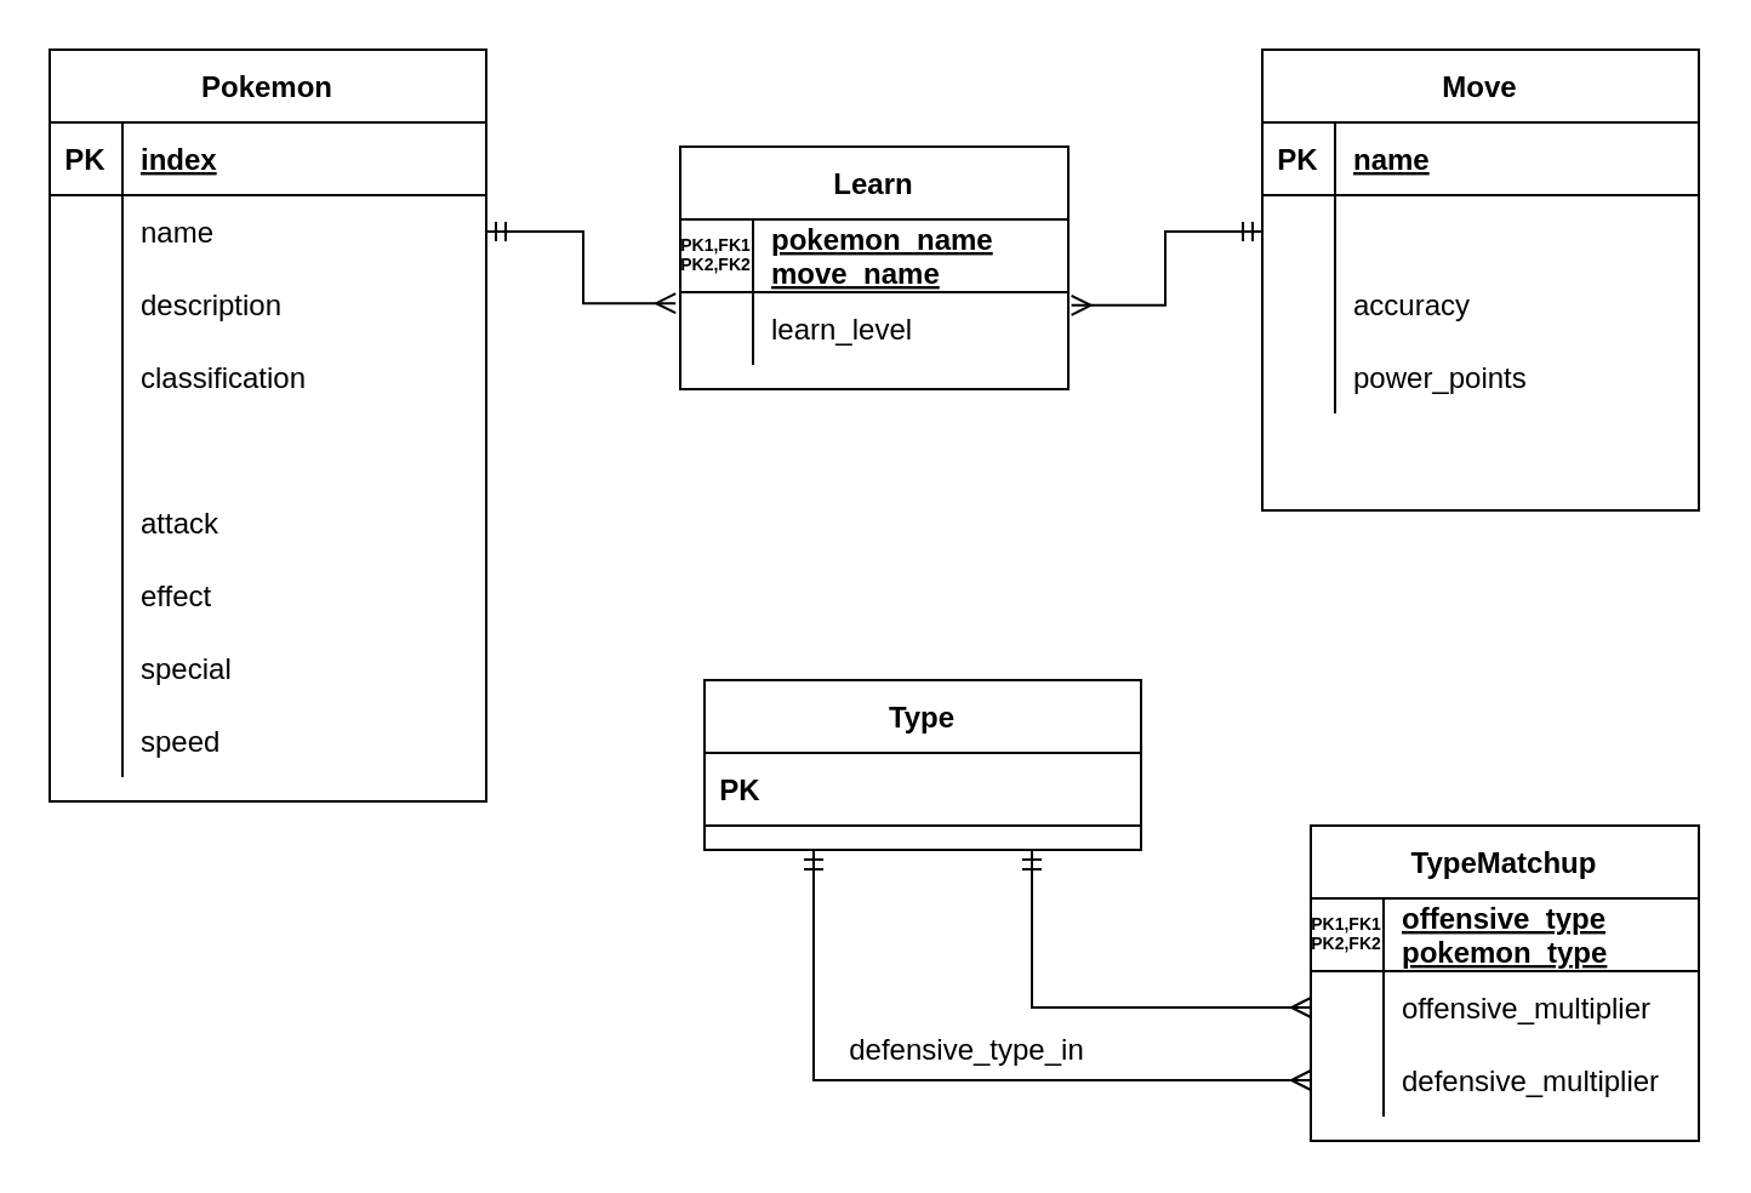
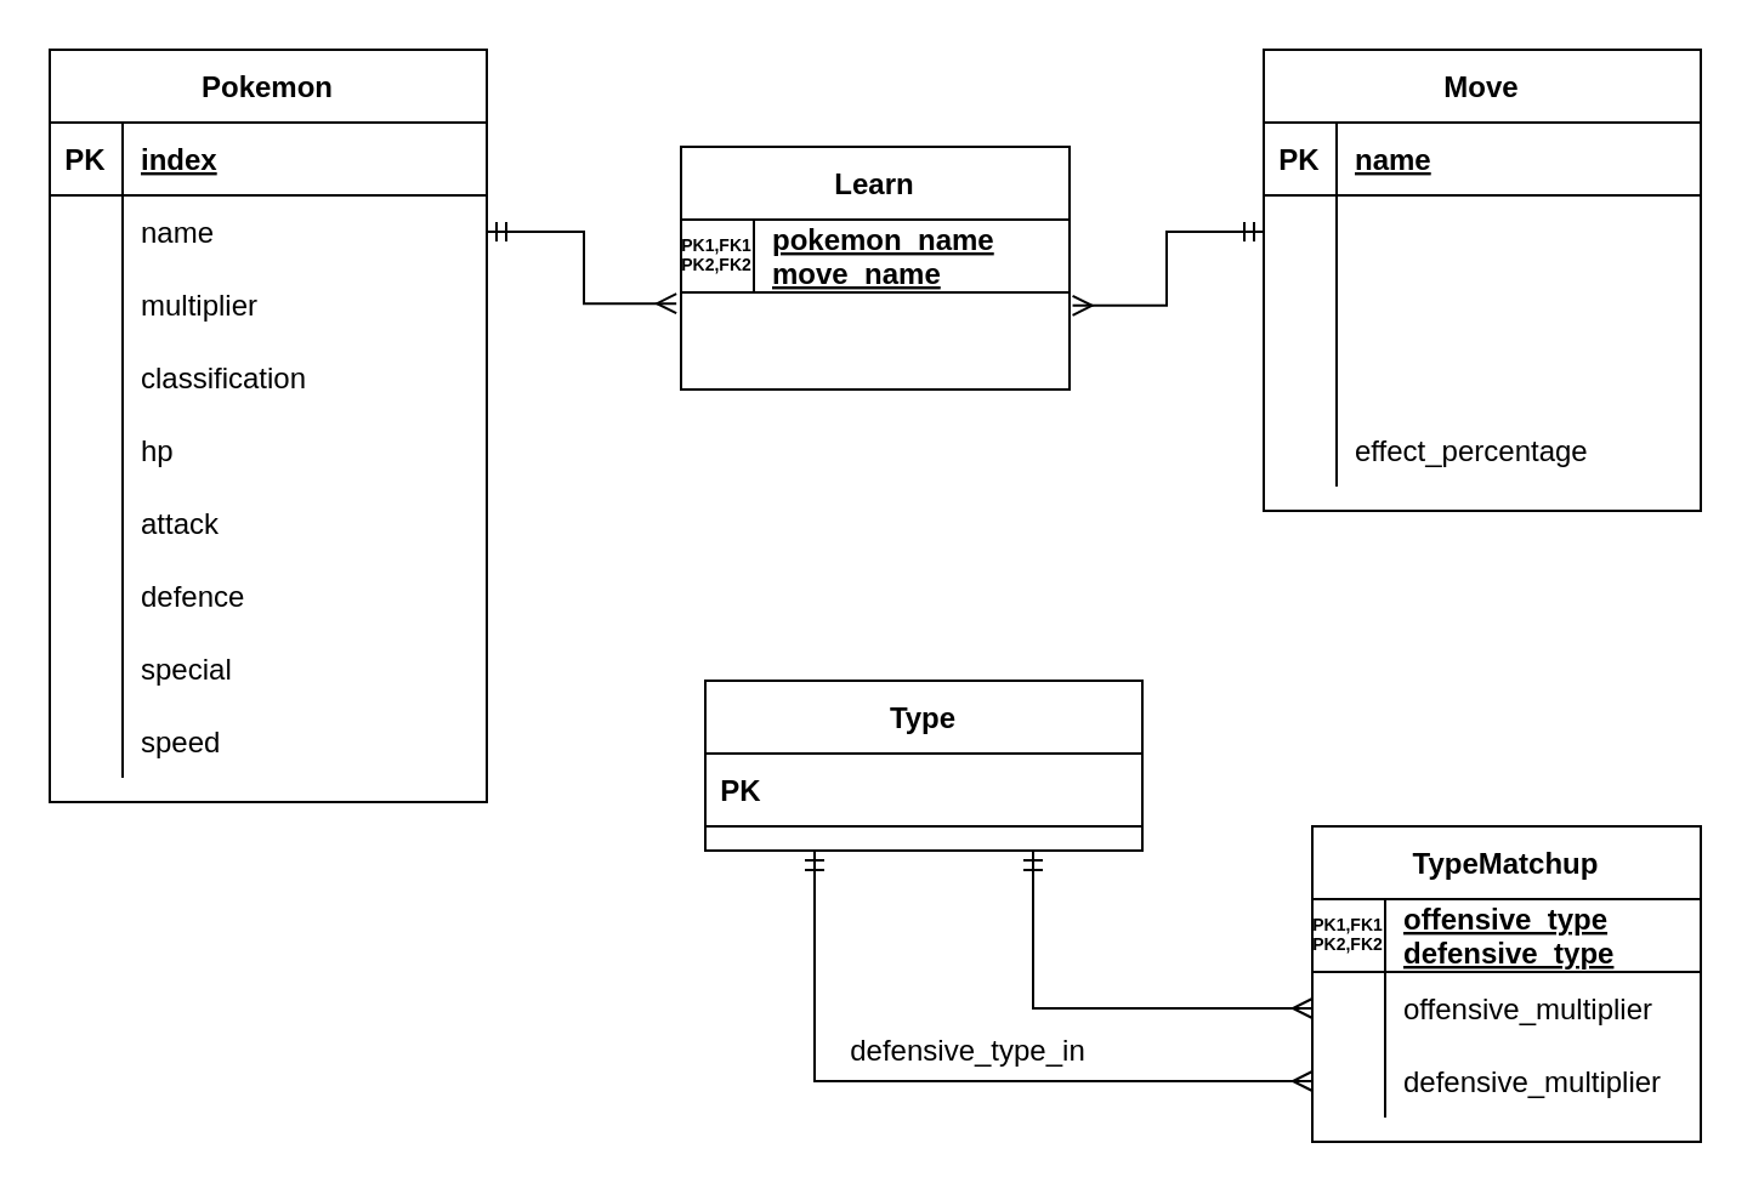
- <mxCell id="38" value="accuracy" style="shape=partialRectangle;connectable=0;fillColor=none;top=0;left=0;bottom=0;right=0;align=left;spacingLeft=6;overflow=hidden;" parent="36" vertex="1"><mxGeometry x="30" width="150" height="30" as="geometry"><mxRectangle width="150" height="30" as="alternateBounds" /></mxGeometry></mxCell>
- <mxCell id="11" value="description" style="shape=partialRectangle;connectable=0;fillColor=none;top=0;left=0;bottom=0;right=0;align=left;spacingLeft=6;overflow=hidden;" parent="9" vertex="1"><mxGeometry x="30" width="150" height="30" as="geometry"><mxRectangle width="150" height="30" as="alternateBounds" /></mxGeometry></mxCell>
+ <mxCell id="11" value="multiplier" style="shape=partialRectangle;connectable=0;fillColor=none;top=0;left=0;bottom=0;right=0;align=left;spacingLeft=6;overflow=hidden;" parent="9" vertex="1"><mxGeometry x="30" width="150" height="30" as="geometry"><mxRectangle width="150" height="30" as="alternateBounds" /></mxGeometry></mxCell>
- <mxCell id="51" value="learn_level" style="shape=partialRectangle;connectable=0;fillColor=none;top=0;left=0;bottom=0;right=0;align=left;spacingLeft=6;overflow=hidden;" parent="49" vertex="1"><mxGeometry x="30" width="130" height="30" as="geometry"><mxRectangle width="130" height="30" as="alternateBounds" /></mxGeometry></mxCell>
- <mxCell id="41" value="power_points" style="shape=partialRectangle;connectable=0;fillColor=none;top=0;left=0;bottom=0;right=0;align=left;spacingLeft=6;overflow=hidden;" parent="39" vertex="1"><mxGeometry x="30" width="150" height="30" as="geometry"><mxRectangle width="150" height="30" as="alternateBounds" /></mxGeometry></mxCell>
+ <mxCell id="17" value="hp" style="shape=partialRectangle;connectable=0;fillColor=none;top=0;left=0;bottom=0;right=0;align=left;spacingLeft=6;overflow=hidden;" vertex="1" parent="15"><mxGeometry x="30" width="150" height="30" as="geometry"><mxRectangle width="150" height="30" as="alternateBounds" /></mxGeometry></mxCell>
+ <mxCell id="44" value="effect_percentage" style="shape=partialRectangle;connectable=0;fillColor=none;top=0;left=0;bottom=0;right=0;align=left;spacingLeft=6;overflow=hidden;" parent="42" vertex="1"><mxGeometry x="30" width="150" height="30" as="geometry"><mxRectangle width="150" height="30" as="alternateBounds" /></mxGeometry></mxCell>
- <mxCell id="23" value="effect" style="shape=partialRectangle;connectable=0;fillColor=none;top=0;left=0;bottom=0;right=0;align=left;spacingLeft=6;overflow=hidden;" vertex="1" parent="21"><mxGeometry x="30" width="150" height="30" as="geometry"><mxRectangle width="150" height="30" as="alternateBounds" /></mxGeometry></mxCell>
+ <mxCell id="23" value="defence" style="shape=partialRectangle;connectable=0;fillColor=none;top=0;left=0;bottom=0;right=0;align=left;spacingLeft=6;overflow=hidden;" vertex="1" parent="21"><mxGeometry x="30" width="150" height="30" as="geometry"><mxRectangle width="150" height="30" as="alternateBounds" /></mxGeometry></mxCell>
- <mxCell id="60" value="offensive_type&#10;pokemon_type" style="shape=partialRectangle;connectable=0;fillColor=none;top=0;left=0;bottom=0;right=0;align=left;spacingLeft=6;fontStyle=5;overflow=hidden;" vertex="1" parent="58"><mxGeometry x="30" width="130" height="30" as="geometry"><mxRectangle width="130" height="30" as="alternateBounds" /></mxGeometry></mxCell>
+ <mxCell id="60" value="offensive_type&#10;defensive_type" style="shape=partialRectangle;connectable=0;fillColor=none;top=0;left=0;bottom=0;right=0;align=left;spacingLeft=6;fontStyle=5;overflow=hidden;" vertex="1" parent="58"><mxGeometry x="30" width="130" height="30" as="geometry"><mxRectangle width="130" height="30" as="alternateBounds" /></mxGeometry></mxCell>
